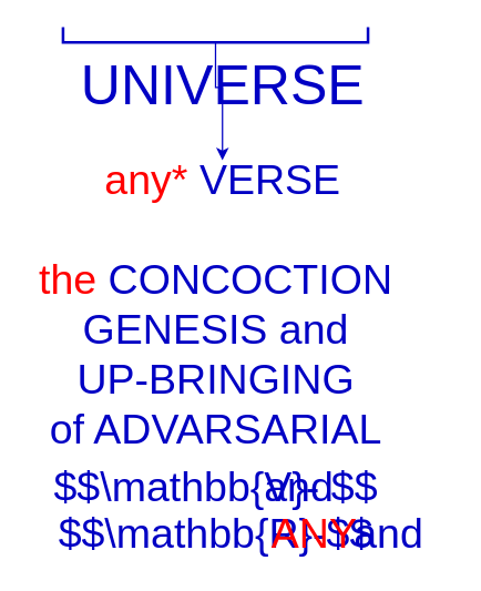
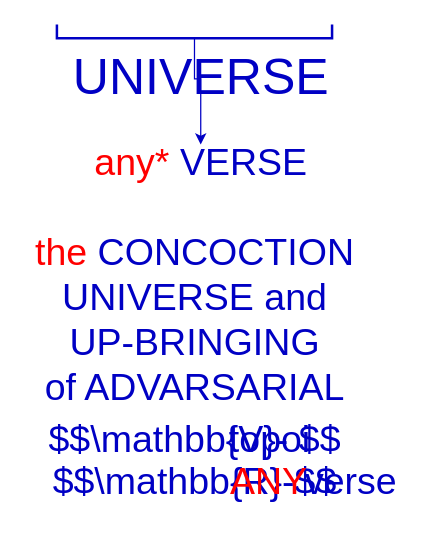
- <mxCell id="4" value="the &lt;font color=&quot;#0000c4&quot;&gt;CONCOCTION&lt;br&gt;GENESIS and&lt;br&gt;UP-BRINGING&lt;br&gt;of ADVARSARIAL&lt;br&gt;&lt;/font&gt;" style="text;html=1;align=center;verticalAlign=middle;resizable=0;points=[];autosize=1;strokeColor=none;fillColor=none;fontSize=30;fontColor=#FF0000;" vertex="1" parent="1"><mxGeometry x="20" y="180" width="270" height="150" as="geometry" /></mxCell>
+ <mxCell id="4" value="the &lt;font color=&quot;#0000c4&quot;&gt;CONCOCTION&lt;br&gt;UNIVERSE and&lt;br&gt;UP-BRINGING&lt;br&gt;of ADVARSARIAL&lt;br&gt;&lt;/font&gt;" style="text;html=1;align=center;verticalAlign=middle;resizable=0;points=[];autosize=1;strokeColor=none;fillColor=none;fontSize=30;fontColor=#FF0000;" vertex="1" parent="1"><mxGeometry x="20" y="180" width="270" height="150" as="geometry" /></mxCell>
- <mxCell id="8" value="and" style="text;html=1;align=center;verticalAlign=middle;resizable=0;points=[];autosize=1;strokeColor=none;fillColor=none;fontSize=30;fontColor=#0000C4;" vertex="1" parent="1"><mxGeometry x="175" y="330" width="80" height="40" as="geometry" /></mxCell>
+ <mxCell id="8" value="topoi" style="text;html=1;align=center;verticalAlign=middle;resizable=0;points=[];autosize=1;strokeColor=none;fillColor=none;fontSize=30;fontColor=#0000C4;" vertex="1" parent="1"><mxGeometry x="175" y="330" width="80" height="40" as="geometry" /></mxCell>
- <mxCell id="7" value="ANY&lt;font color=&quot;#0000c4&quot;&gt;and&lt;/font&gt;" style="text;html=1;align=center;verticalAlign=middle;resizable=0;points=[];autosize=1;strokeColor=none;fillColor=none;fontSize=30;fontColor=#FF0000;" vertex="1" parent="1"><mxGeometry x="175" y="364" width="150" height="40" as="geometry" /></mxCell>
+ <mxCell id="7" value="ANY&lt;font color=&quot;#0000c4&quot;&gt;verse&lt;/font&gt;" style="text;html=1;align=center;verticalAlign=middle;resizable=0;points=[];autosize=1;strokeColor=none;fillColor=none;fontSize=30;fontColor=#FF0000;" vertex="1" parent="1"><mxGeometry x="175" y="364" width="150" height="40" as="geometry" /></mxCell>
